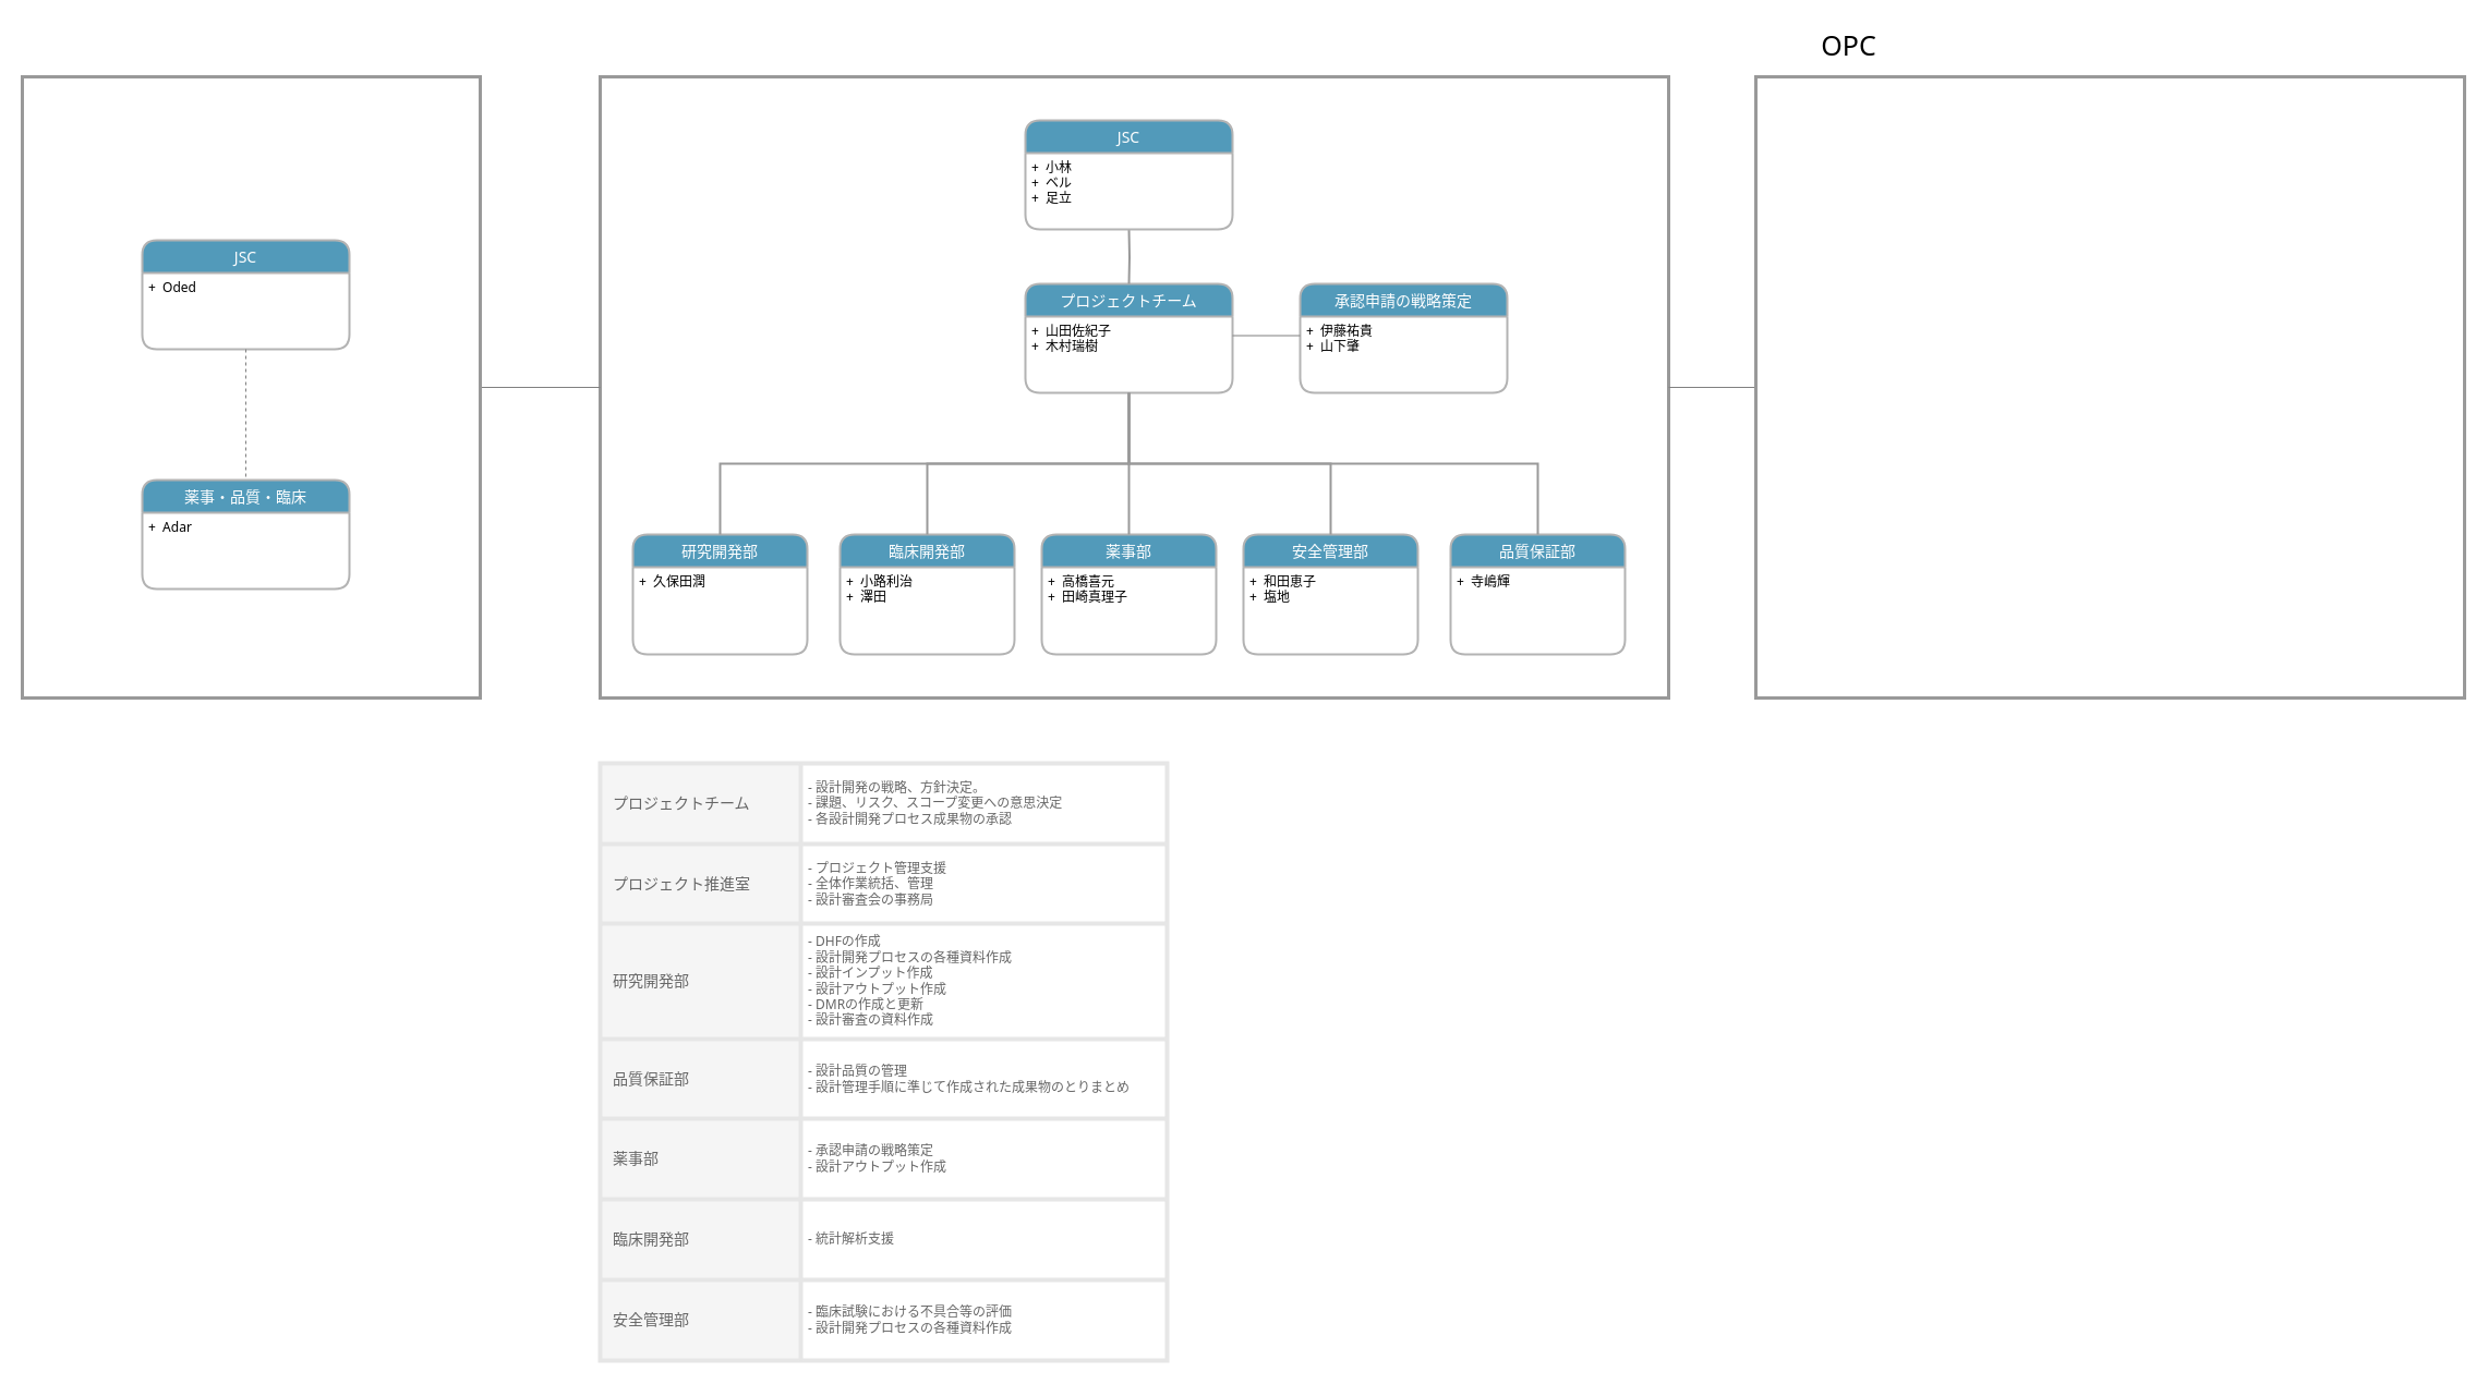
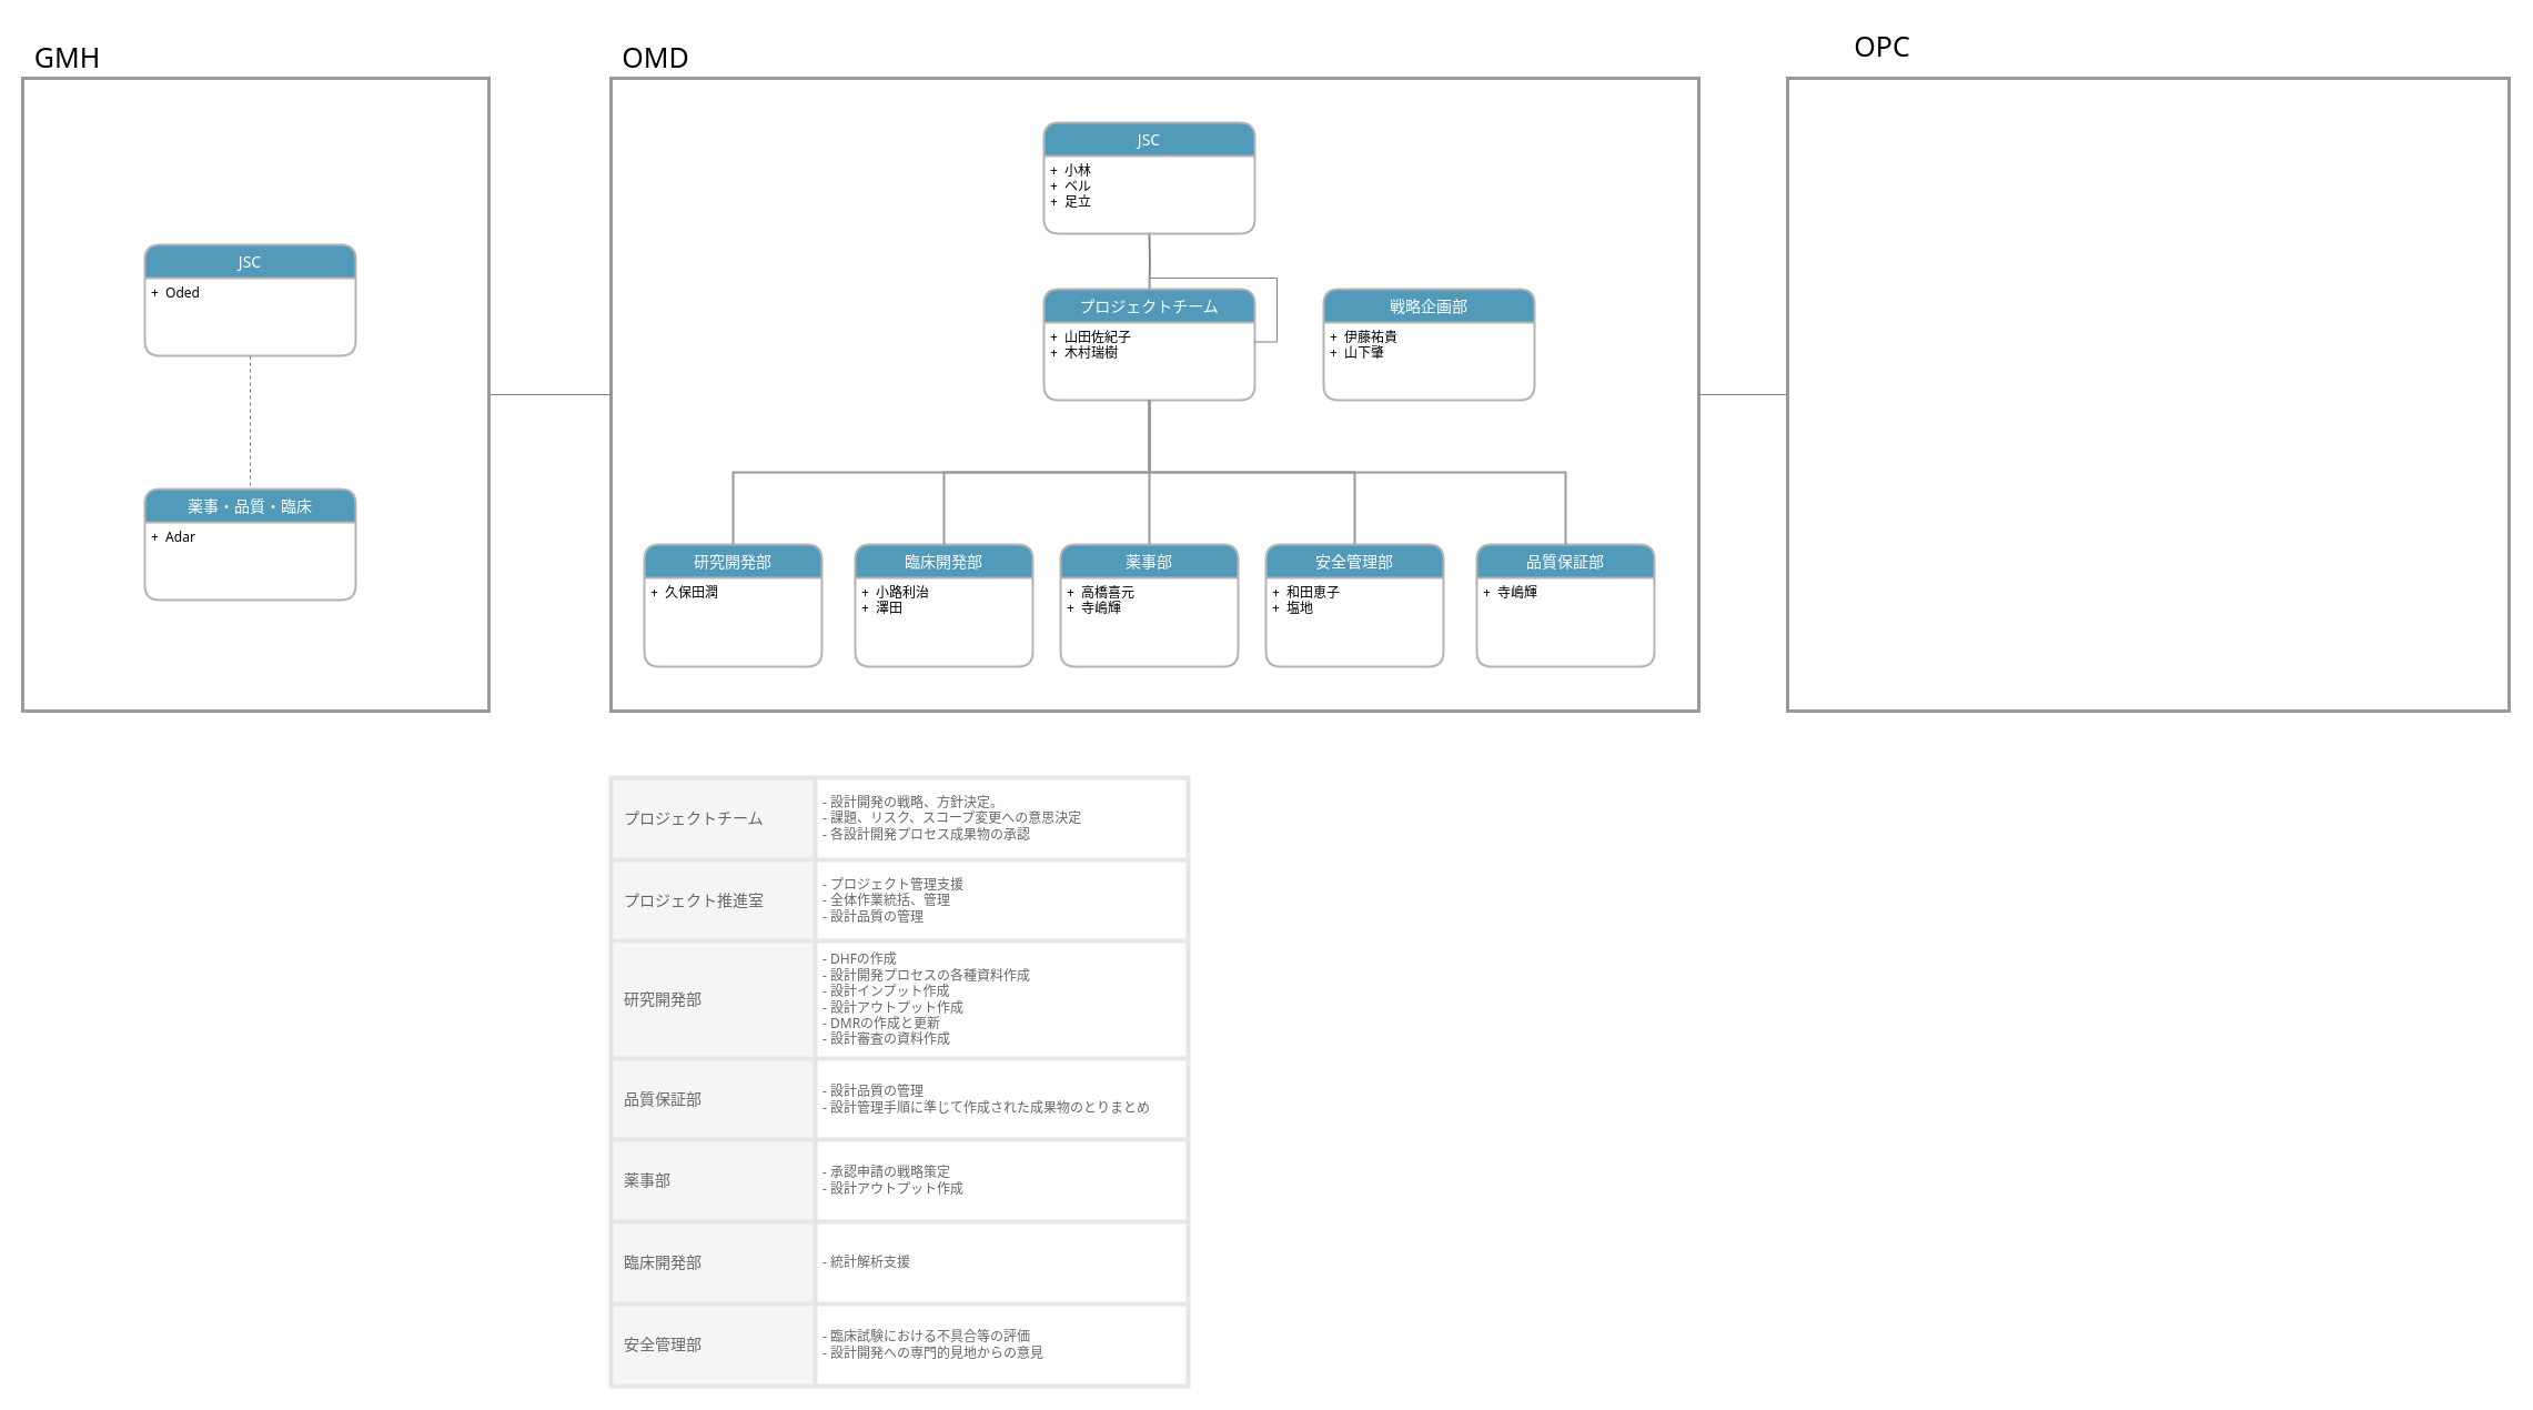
+ <mxCell id="52" value="GMH" style="text;html=1;align=center;verticalAlign=middle;resizable=0;points=[];autosize=1;strokeColor=none;fillColor=none;fontSize=25;fontFamily=Noto Sans;fontSource=https%3A%2F%2Ffonts.googleapis.com%2Fcss%3Ffamily%3DNoto%2BSans;labelBackgroundColor=default;" vertex="1" parent="1"><mxGeometry x="20" y="30" width="80" height="40" as="geometry" /></mxCell>
+ <mxCell id="49" value="OMD" style="text;html=1;align=center;verticalAlign=middle;resizable=0;points=[];autosize=1;strokeColor=none;fillColor=none;fontSize=25;fontFamily=Noto Sans;fontSource=https%3A%2F%2Ffonts.googleapis.com%2Fcss%3Ffamily%3DNoto%2BSans;labelBackgroundColor=default;" vertex="1" parent="1"><mxGeometry x="550" y="30" width="80" height="40" as="geometry" /></mxCell>
- <mxCell id="43" value="承認申請の戦略策定" style="swimlane;childLayout=stackLayout;horizontal=1;startSize=30;horizontalStack=0;rounded=1;fontSize=14;fontStyle=0;strokeWidth=2;resizeParent=0;resizeLast=1;shadow=0;dashed=0;align=center;fillColor=#529ABA;fontColor=#FFFFFF;strokeColor=#B3B3B3;fontFamily=Noto Sans;fontSource=https%3A%2F%2Ffonts.googleapis.com%2Fcss%3Ffamily%3DNoto%2BSans;" vertex="1" parent="1"><mxGeometry x="1192" y="260" width="190" height="100" as="geometry"><mxRectangle x="290" y="380" width="160" height="30" as="alternateBounds" /></mxGeometry></mxCell>
+ <mxCell id="43" value="戦略企画部" style="swimlane;childLayout=stackLayout;horizontal=1;startSize=30;horizontalStack=0;rounded=1;fontSize=14;fontStyle=0;strokeWidth=2;resizeParent=0;resizeLast=1;shadow=0;dashed=0;align=center;fillColor=#529ABA;fontColor=#FFFFFF;strokeColor=#B3B3B3;fontFamily=Noto Sans;fontSource=https%3A%2F%2Ffonts.googleapis.com%2Fcss%3Ffamily%3DNoto%2BSans;" vertex="1" parent="1"><mxGeometry x="1192" y="260" width="190" height="100" as="geometry"><mxRectangle x="290" y="380" width="160" height="30" as="alternateBounds" /></mxGeometry></mxCell>
- <mxCell id="45" style="edgeStyle=orthogonalEdgeStyle;rounded=0;orthogonalLoop=1;jettySize=auto;html=1;exitX=1;exitY=0.25;exitDx=0;exitDy=0;entryX=0;entryY=0.25;entryDx=0;entryDy=0;strokeColor=#808080;endArrow=none;endFill=0;" edge="1" parent="1" source="4" target="44"><mxGeometry relative="1" as="geometry" /></mxCell>
+ <mxCell id="45" style="edgeStyle=orthogonalEdgeStyle;rounded=0;orthogonalLoop=1;jettySize=auto;html=1;exitX=1;exitY=0.25;exitDx=0;exitDy=0;strokeColor=#808080;endArrow=none;endFill=0;" edge="1" parent="1" source="4" target="47"><mxGeometry relative="1" as="geometry" /></mxCell>
- <mxCell id="12" value="+  高橋喜元&#10;+  田崎真理子" style="align=left;strokeColor=none;fillColor=none;spacingLeft=4;fontSize=12;verticalAlign=top;resizable=0;rotatable=0;part=1;fontFamily=Noto Sans;fontSource=https%3A%2F%2Ffonts.googleapis.com%2Fcss%3Ffamily%3DNoto%2BSans;" vertex="1" parent="11"><mxGeometry y="30" width="160" height="80" as="geometry" /></mxCell>
+ <mxCell id="12" value="+  高橋喜元&#10;+  寺嶋輝" style="align=left;strokeColor=none;fillColor=none;spacingLeft=4;fontSize=12;verticalAlign=top;resizable=0;rotatable=0;part=1;fontFamily=Noto Sans;fontSource=https%3A%2F%2Ffonts.googleapis.com%2Fcss%3Ffamily%3DNoto%2BSans;" vertex="1" parent="11"><mxGeometry y="30" width="160" height="80" as="geometry" /></mxCell>
- <mxCell id="27" value="- プロジェクト管理支援&lt;br&gt;&lt;div&gt;- 全体作業統括、管理&lt;br&gt;&lt;/div&gt;&lt;div&gt;- 設計審査会の事務局&lt;br&gt;&lt;/div&gt;" style="shape=partialRectangle;html=1;whiteSpace=wrap;connectable=0;fillColor=none;top=0;left=0;bottom=0;right=0;overflow=hidden;fontFamily=Noto Sans;fontSource=https%3A%2F%2Ffonts.googleapis.com%2Fcss%3Ffamily%3DNoto%2BSans;align=left;spacingLeft=5;fontColor=#666666;" vertex="1" parent="25"><mxGeometry x="184" width="336" height="73" as="geometry"><mxRectangle width="336" height="73" as="alternateBounds" /></mxGeometry></mxCell>
+ <mxCell id="27" value="- プロジェクト管理支援&lt;br&gt;&lt;div&gt;- 全体作業統括、管理&lt;br&gt;&lt;/div&gt;&lt;div&gt;- 設計品質の管理&lt;br&gt;&lt;/div&gt;" style="shape=partialRectangle;html=1;whiteSpace=wrap;connectable=0;fillColor=none;top=0;left=0;bottom=0;right=0;overflow=hidden;fontFamily=Noto Sans;fontSource=https%3A%2F%2Ffonts.googleapis.com%2Fcss%3Ffamily%3DNoto%2BSans;align=left;spacingLeft=5;fontColor=#666666;" vertex="1" parent="25"><mxGeometry x="184" width="336" height="73" as="geometry"><mxRectangle width="336" height="73" as="alternateBounds" /></mxGeometry></mxCell>
- <mxCell id="42" value="&lt;div&gt;- &lt;span lang=&quot;JA&quot;&gt;臨床試験における不具合等の評価&lt;/span&gt;&lt;/div&gt;&lt;div&gt;&lt;span lang=&quot;JA&quot;&gt;- 設計開発プロセスの各種資料作成&lt;/span&gt;&lt;/div&gt;" style="shape=partialRectangle;html=1;whiteSpace=wrap;connectable=0;fillColor=none;top=0;left=0;bottom=0;right=0;overflow=hidden;fontFamily=Noto Sans;fontSource=https%3A%2F%2Ffonts.googleapis.com%2Fcss%3Ffamily%3DNoto%2BSans;align=left;spacingLeft=5;fontColor=#666666;" vertex="1" parent="40"><mxGeometry x="184" width="336" height="74" as="geometry"><mxRectangle width="336" height="74" as="alternateBounds" /></mxGeometry></mxCell>
+ <mxCell id="42" value="&lt;div&gt;- &lt;span lang=&quot;JA&quot;&gt;臨床試験における不具合等の評価&lt;/span&gt;&lt;/div&gt;&lt;div&gt;&lt;span lang=&quot;JA&quot;&gt;- 設計開発への専門的見地からの意見&lt;/span&gt;&lt;/div&gt;" style="shape=partialRectangle;html=1;whiteSpace=wrap;connectable=0;fillColor=none;top=0;left=0;bottom=0;right=0;overflow=hidden;fontFamily=Noto Sans;fontSource=https%3A%2F%2Ffonts.googleapis.com%2Fcss%3Ffamily%3DNoto%2BSans;align=left;spacingLeft=5;fontColor=#666666;" vertex="1" parent="40"><mxGeometry x="184" width="336" height="74" as="geometry"><mxRectangle width="336" height="74" as="alternateBounds" /></mxGeometry></mxCell>
